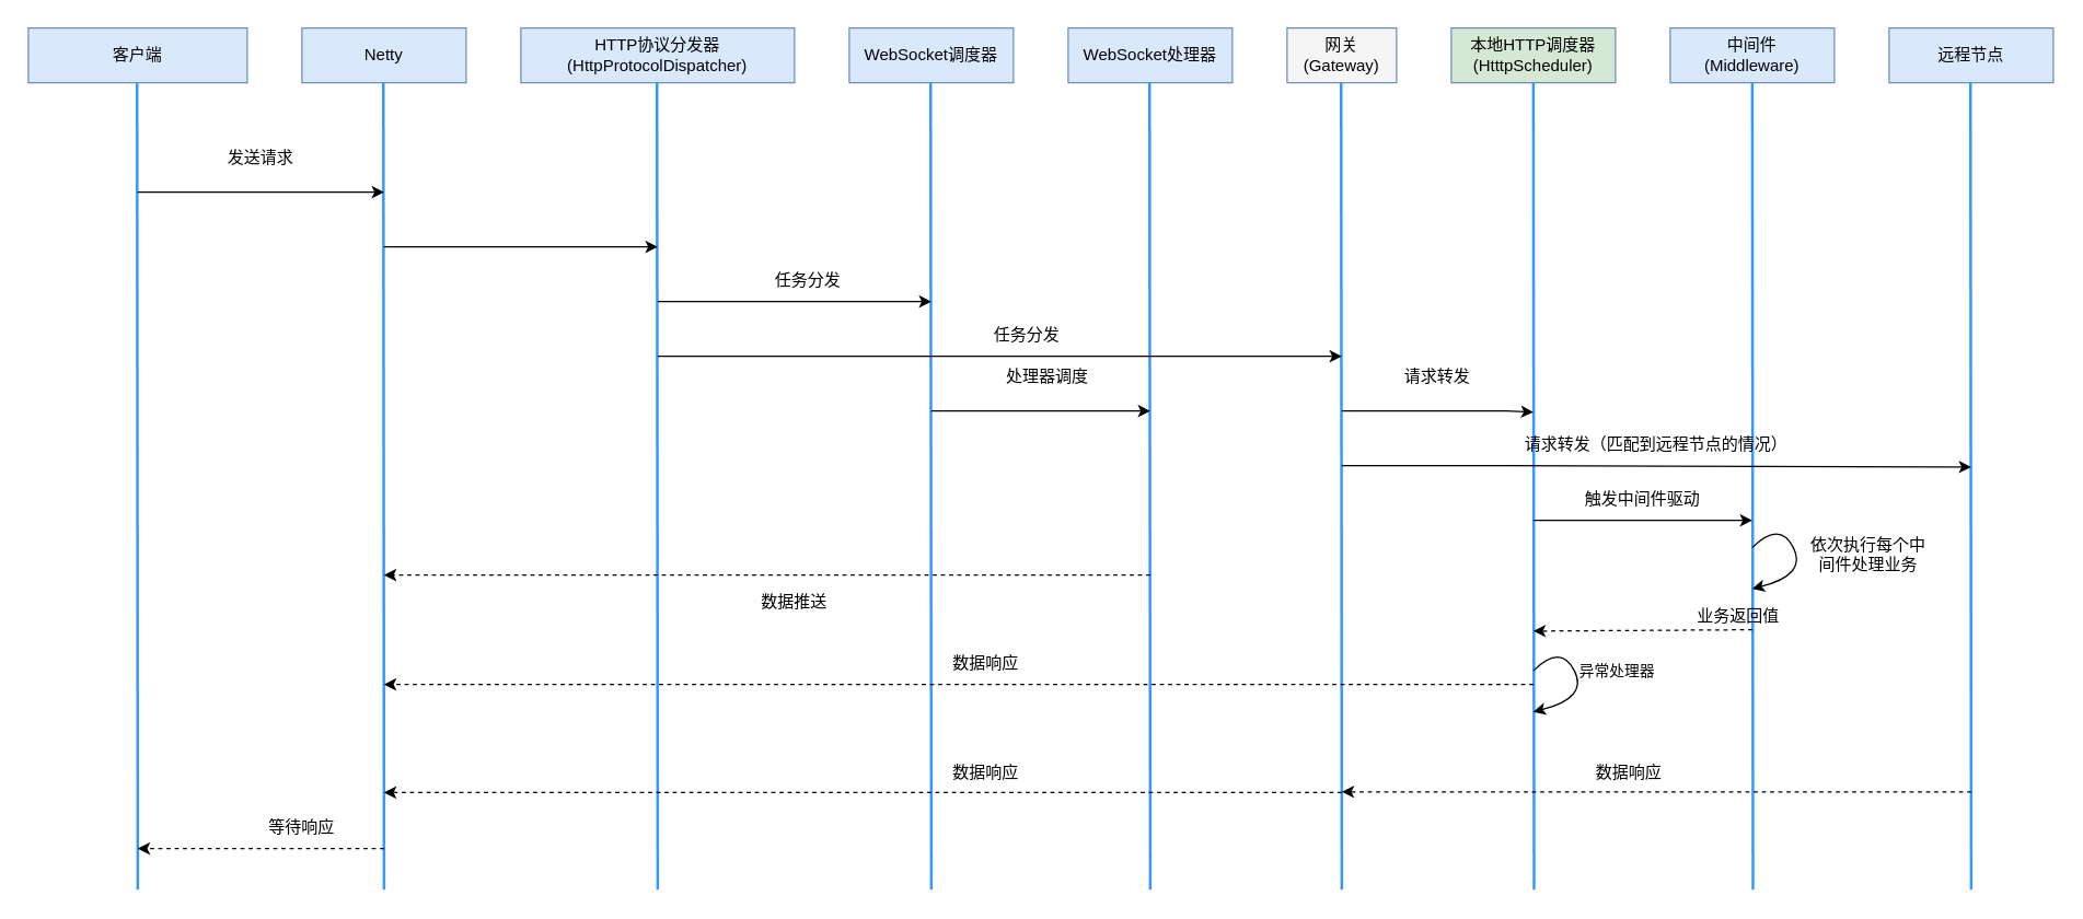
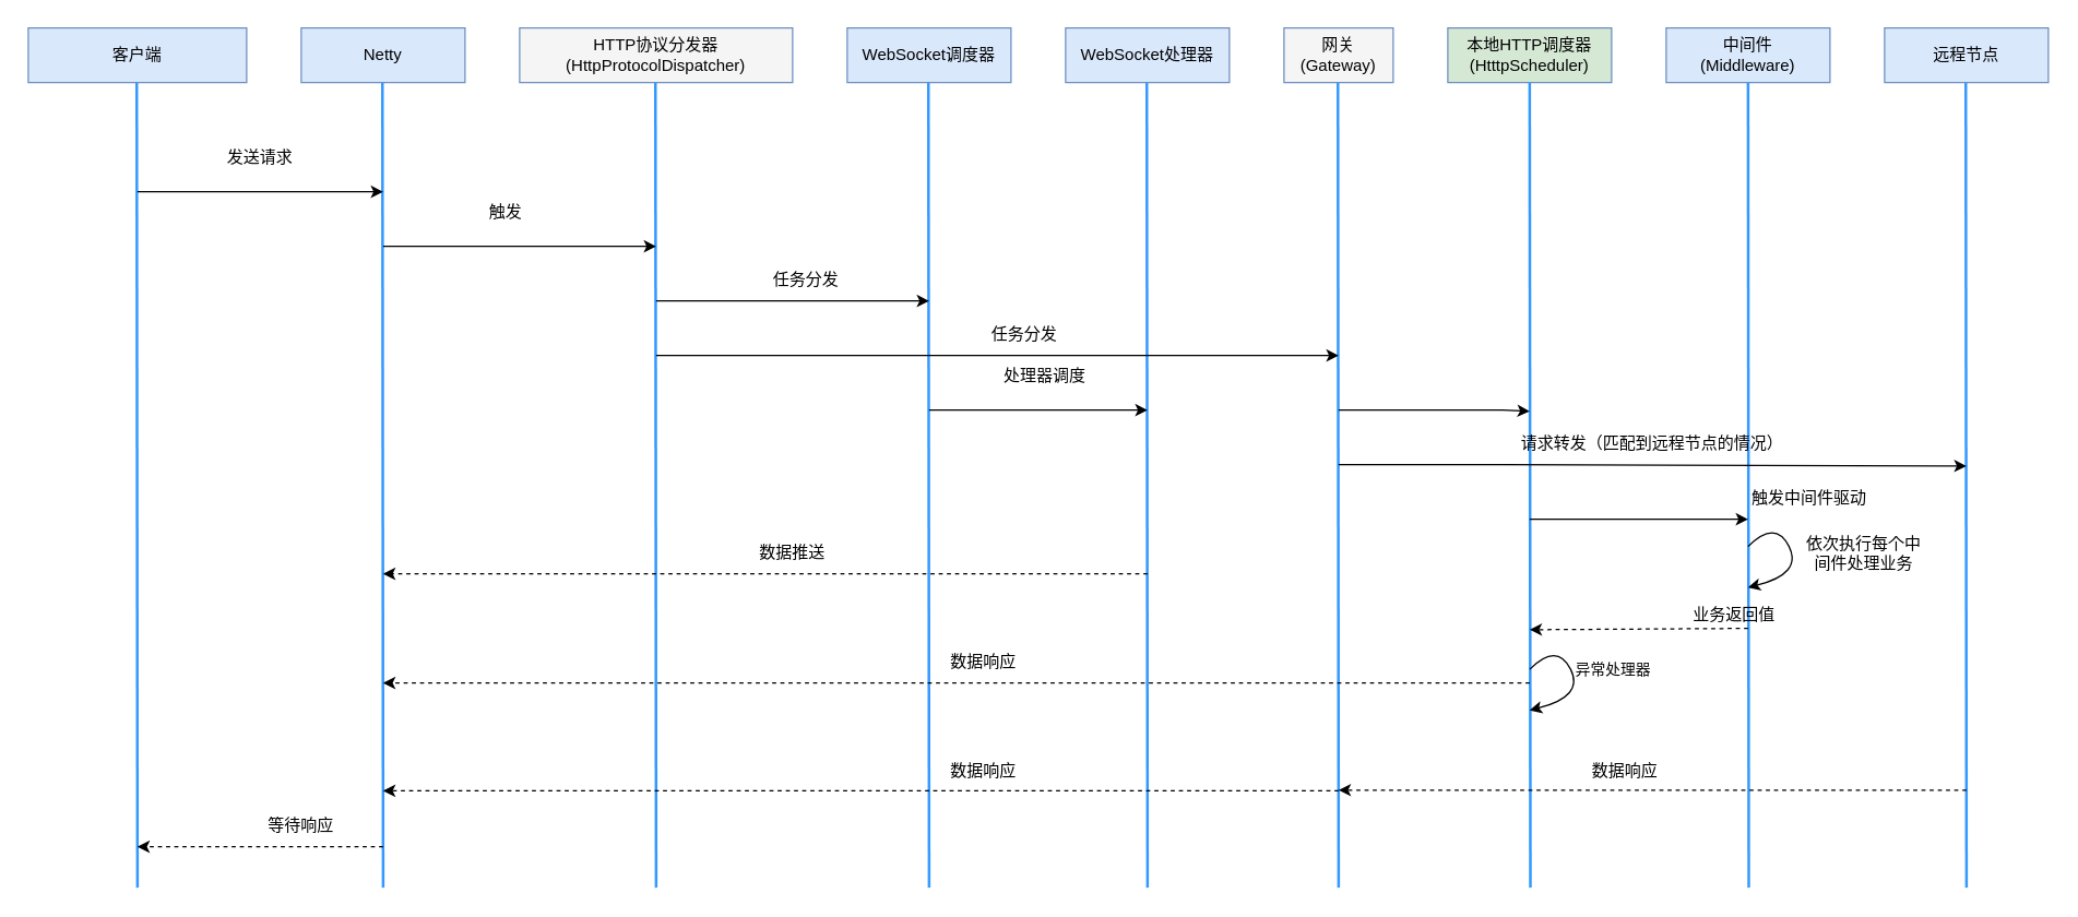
- <mxCell id="3" value="HTTP协议分发器&lt;br&gt;(HttpProtocolDispatcher)" style="rounded=0;whiteSpace=wrap;html=1;fillColor=#dae8fc;strokeColor=#6c8ebf;" vertex="1" parent="1"><mxGeometry x="380" y="20" width="200" height="40" as="geometry" /></mxCell>
+ <mxCell id="3" value="HTTP协议分发器&lt;br&gt;(HttpProtocolDispatcher)" style="rounded=0;whiteSpace=wrap;html=1;fillColor=#f5f5f5;strokeColor=#6c8ebf;" vertex="1" parent="1"><mxGeometry x="380" y="20" width="200" height="40" as="geometry" /></mxCell>
+ <mxCell id="25" value="触发" style="text;html=1;align=center;verticalAlign=middle;whiteSpace=wrap;rounded=0;" vertex="1" parent="1"><mxGeometry x="340" y="140" width="60" height="30" as="geometry" /></mxCell>
- <mxCell id="35" value="请求转发" style="text;html=1;align=center;verticalAlign=middle;whiteSpace=wrap;rounded=0;" vertex="1" parent="1"><mxGeometry x="1020" y="260" width="60" height="30" as="geometry" /></mxCell>
- <mxCell id="39" value="触发中间件驱动" style="text;html=1;align=center;verticalAlign=middle;whiteSpace=wrap;rounded=0;" vertex="1" parent="1"><mxGeometry x="1155" y="350" width="90" height="30" as="geometry" /></mxCell>
+ <mxCell id="39" value="触发中间件驱动" style="text;html=1;align=center;verticalAlign=middle;whiteSpace=wrap;rounded=0;" vertex="1" parent="1"><mxGeometry x="1280" y="350" width="90" height="30" as="geometry" /></mxCell>
- <mxCell id="33" value="数据推送" style="text;html=1;align=center;verticalAlign=middle;whiteSpace=wrap;rounded=0;" vertex="1" parent="1"><mxGeometry x="550" y="425" width="60" height="30" as="geometry" /></mxCell>
+ <mxCell id="33" value="数据推送" style="text;html=1;align=center;verticalAlign=middle;whiteSpace=wrap;rounded=0;" vertex="1" parent="1"><mxGeometry x="550" y="390" width="60" height="30" as="geometry" /></mxCell>
